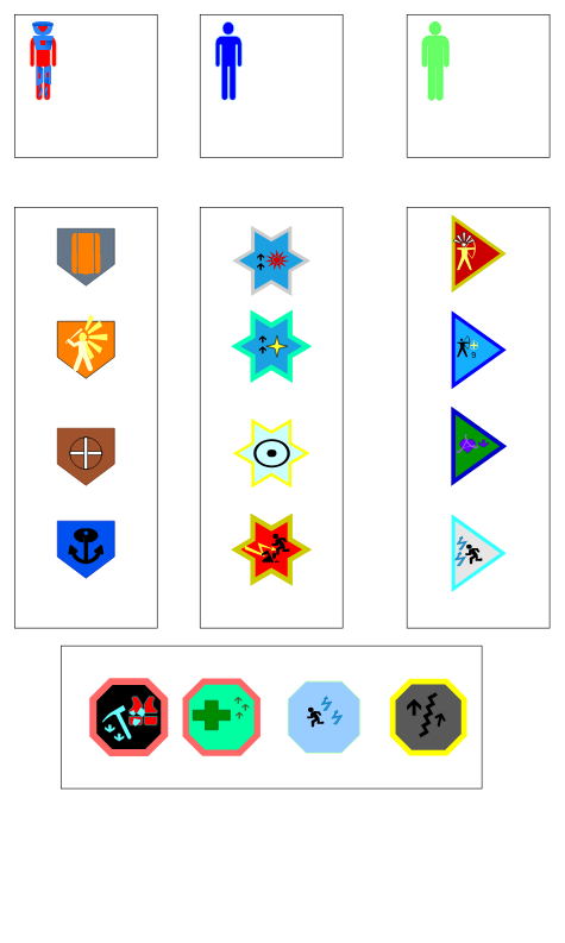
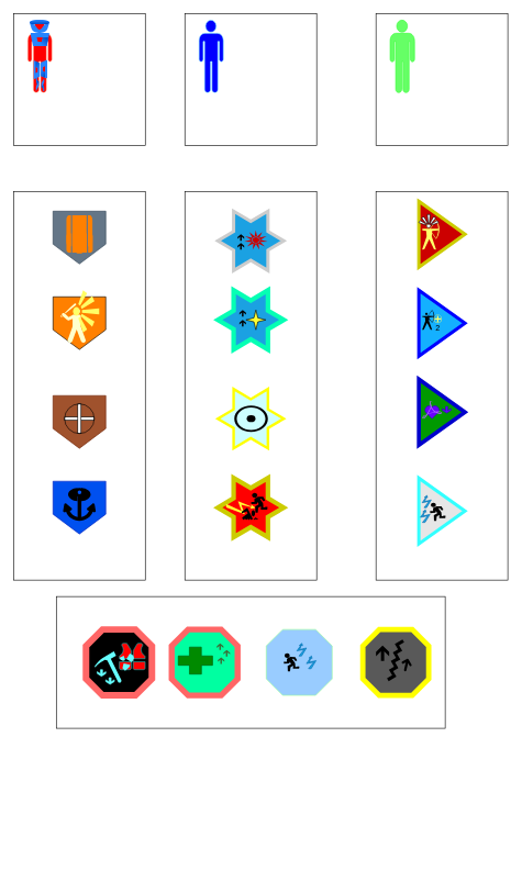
- <mxCell id="51" value="9&lt;div&gt;&lt;br&gt;&lt;/div&gt;" style="text;html=1;align=center;verticalAlign=middle;whiteSpace=wrap;rounded=0;" vertex="1" parent="1"><mxGeometry x="643.75" y="490" width="40" height="30" as="geometry" /></mxCell>
+ <mxCell id="51" value="2&lt;div&gt;&lt;br&gt;&lt;/div&gt;" style="text;html=1;align=center;verticalAlign=middle;whiteSpace=wrap;rounded=0;" vertex="1" parent="1"><mxGeometry x="643.75" y="490" width="40" height="30" as="geometry" /></mxCell>
